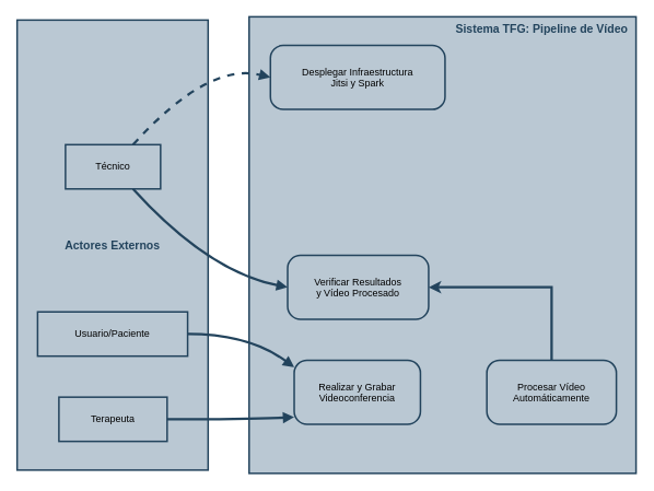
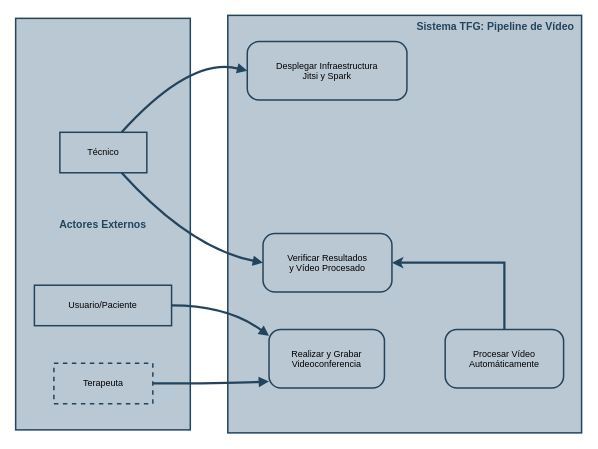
- <mxCell id="12" value="" style="curved=1;startArrow=none;endArrow=block;exitX=0.71;exitY=0;entryX=0;entryY=0.5;rounded=0;fillColor=#bac8d3;strokeColor=light-dark(#23445D,#0FD284);strokeWidth=3;dashed=1;" edge="1" parent="1" source="4" target="7"><mxGeometry relative="1" as="geometry"><Array as="points"><mxPoint x="253" y="75" /></Array></mxGeometry></mxCell>
+ <mxCell id="12" value="" style="curved=1;startArrow=none;endArrow=block;exitX=0.71;exitY=0;entryX=0;entryY=0.5;rounded=0;fillColor=#bac8d3;strokeColor=light-dark(#23445D,#0FD284);strokeWidth=3;" edge="1" parent="1" source="4" target="7"><mxGeometry relative="1" as="geometry"><Array as="points"><mxPoint x="253" y="75" /></Array></mxGeometry></mxCell>
- <mxCell id="6" value="Terapeuta" style="whiteSpace=wrap;strokeWidth=2;fillColor=#bac8d3;strokeColor=#23445d;" vertex="1" parent="1"><mxGeometry x="71" y="484" width="132" height="54" as="geometry" /></mxCell>
+ <mxCell id="6" value="Terapeuta" style="whiteSpace=wrap;strokeWidth=2;fillColor=#bac8d3;strokeColor=#23445d;dashed=1;" vertex="1" parent="1"><mxGeometry x="71" y="484" width="132" height="54" as="geometry" /></mxCell>
